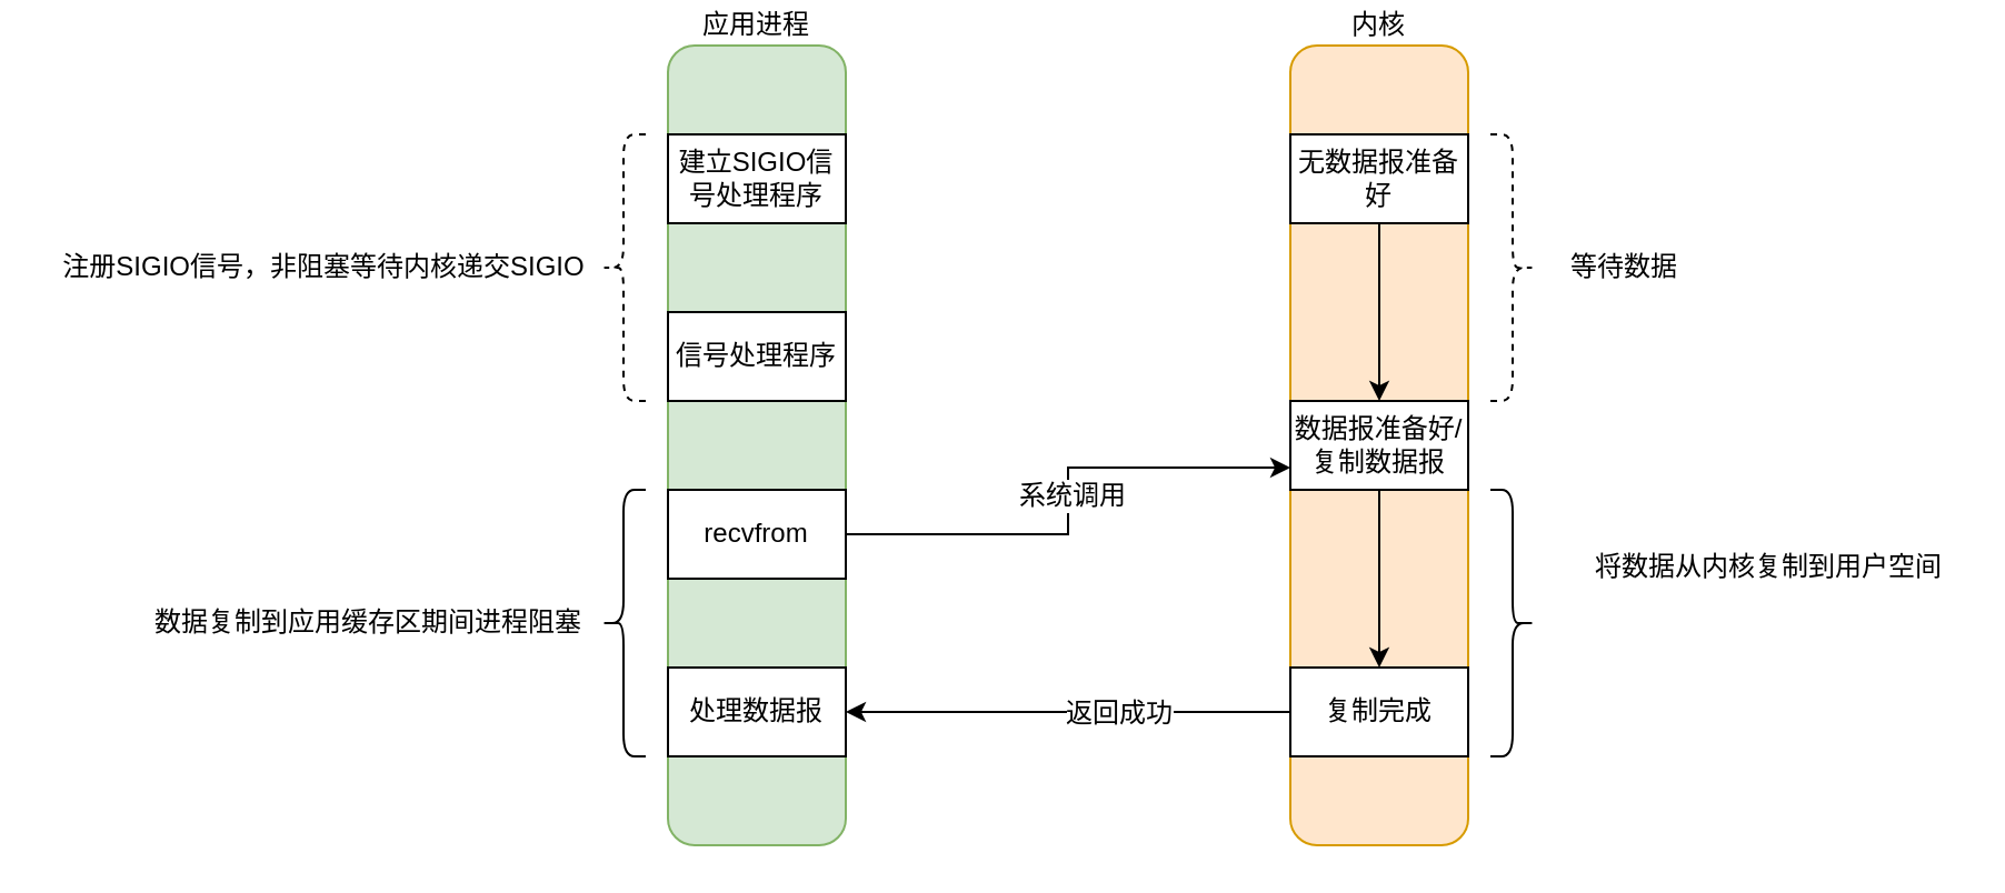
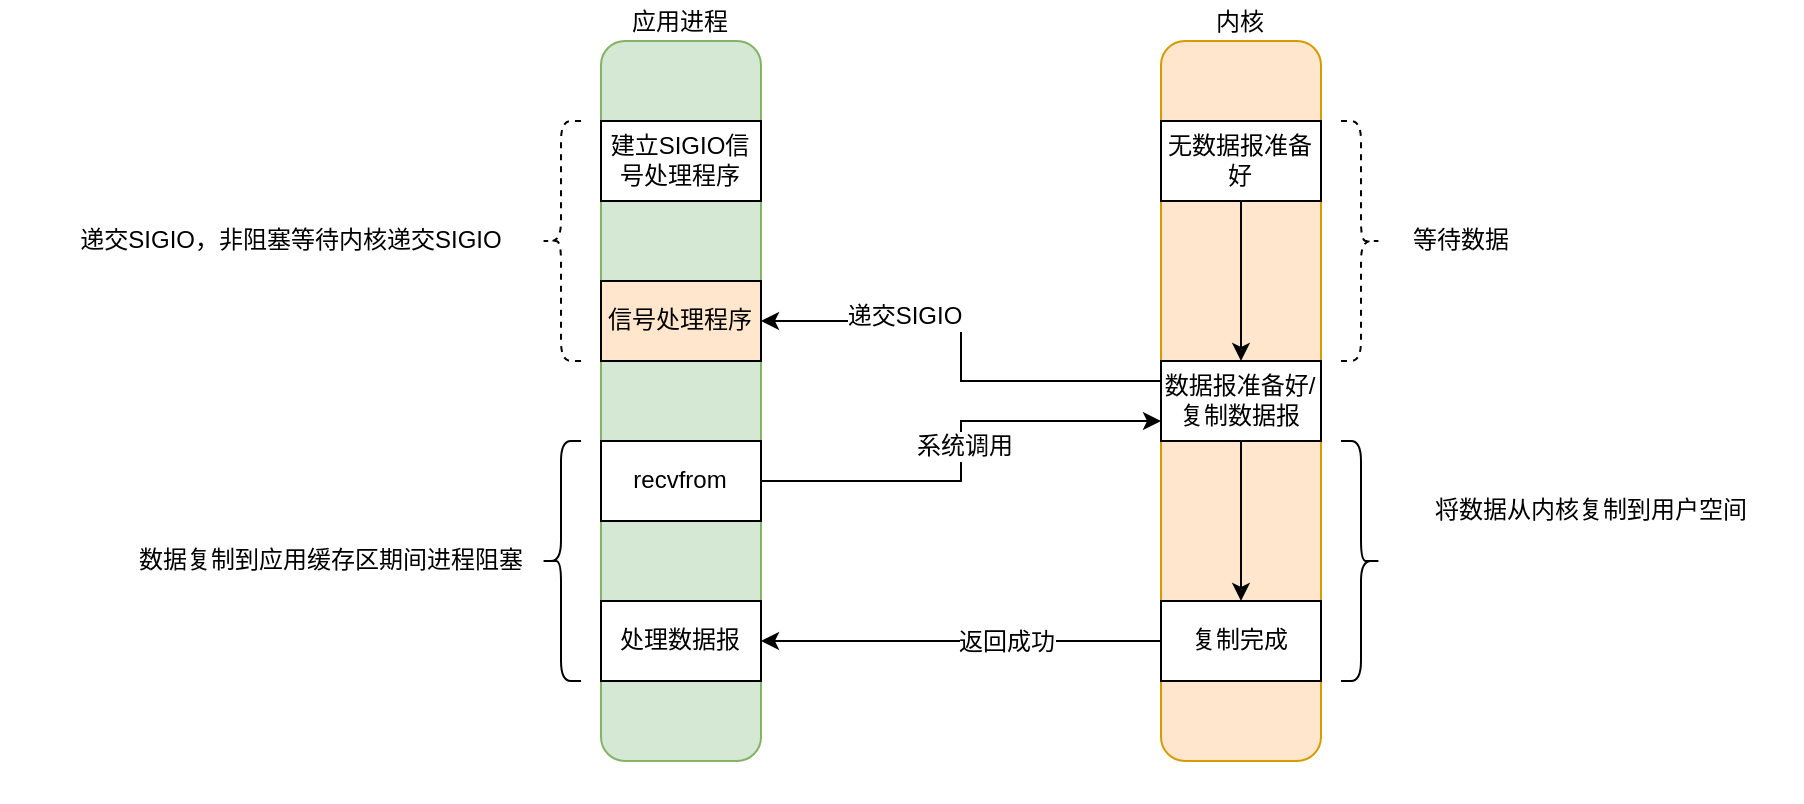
- <mxCell id="16" value="注册SIGIO信号，非阻塞等待内核递交SIGIO" style="text;html=1;align=center;verticalAlign=middle;resizable=0;points=[];;autosize=1;" parent="1" vertex="1"><mxGeometry y="110" width="250" height="20" as="geometry" x="20" /></mxCell>
+ <mxCell id="16" value="递交SIGIO，非阻塞等待内核递交SIGIO" style="text;html=1;align=center;verticalAlign=middle;resizable=0;points=[];;autosize=1;" parent="1" vertex="1"><mxGeometry y="110" width="250" height="20" as="geometry" x="20" /></mxCell>
- <mxCell id="26" value="信号处理程序" style="rounded=0;whiteSpace=wrap;html=1;" parent="1" vertex="1"><mxGeometry x="300" y="140" width="80" height="40" as="geometry" /></mxCell>
+ <mxCell id="26" value="信号处理程序" style="rounded=0;whiteSpace=wrap;html=1;fillColor=#ffe6cc;" parent="1" vertex="1"><mxGeometry x="300" y="140" width="80" height="40" as="geometry" /></mxCell>
+ <mxCell id="8" style="edgeStyle=orthogonalEdgeStyle;rounded=0;orthogonalLoop=1;jettySize=auto;html=1;entryX=1;entryY=0.5;entryDx=0;entryDy=0;startArrow=none;startFill=0;" parent="1" source="10" target="26" edge="1"><mxGeometry relative="1" as="geometry"><Array as="points"><mxPoint x="480" y="190" /><mxPoint x="480" y="160" /></Array></mxGeometry></mxCell>
+ <mxCell id="9" value="递交SIGIO" style="text;html=1;align=center;verticalAlign=middle;resizable=0;points=[];;labelBackgroundColor=#ffffff;" parent="8" vertex="1" connectable="0"><mxGeometry x="0.383" y="-3" relative="1" as="geometry"><mxPoint as="offset" /></mxGeometry></mxCell>
